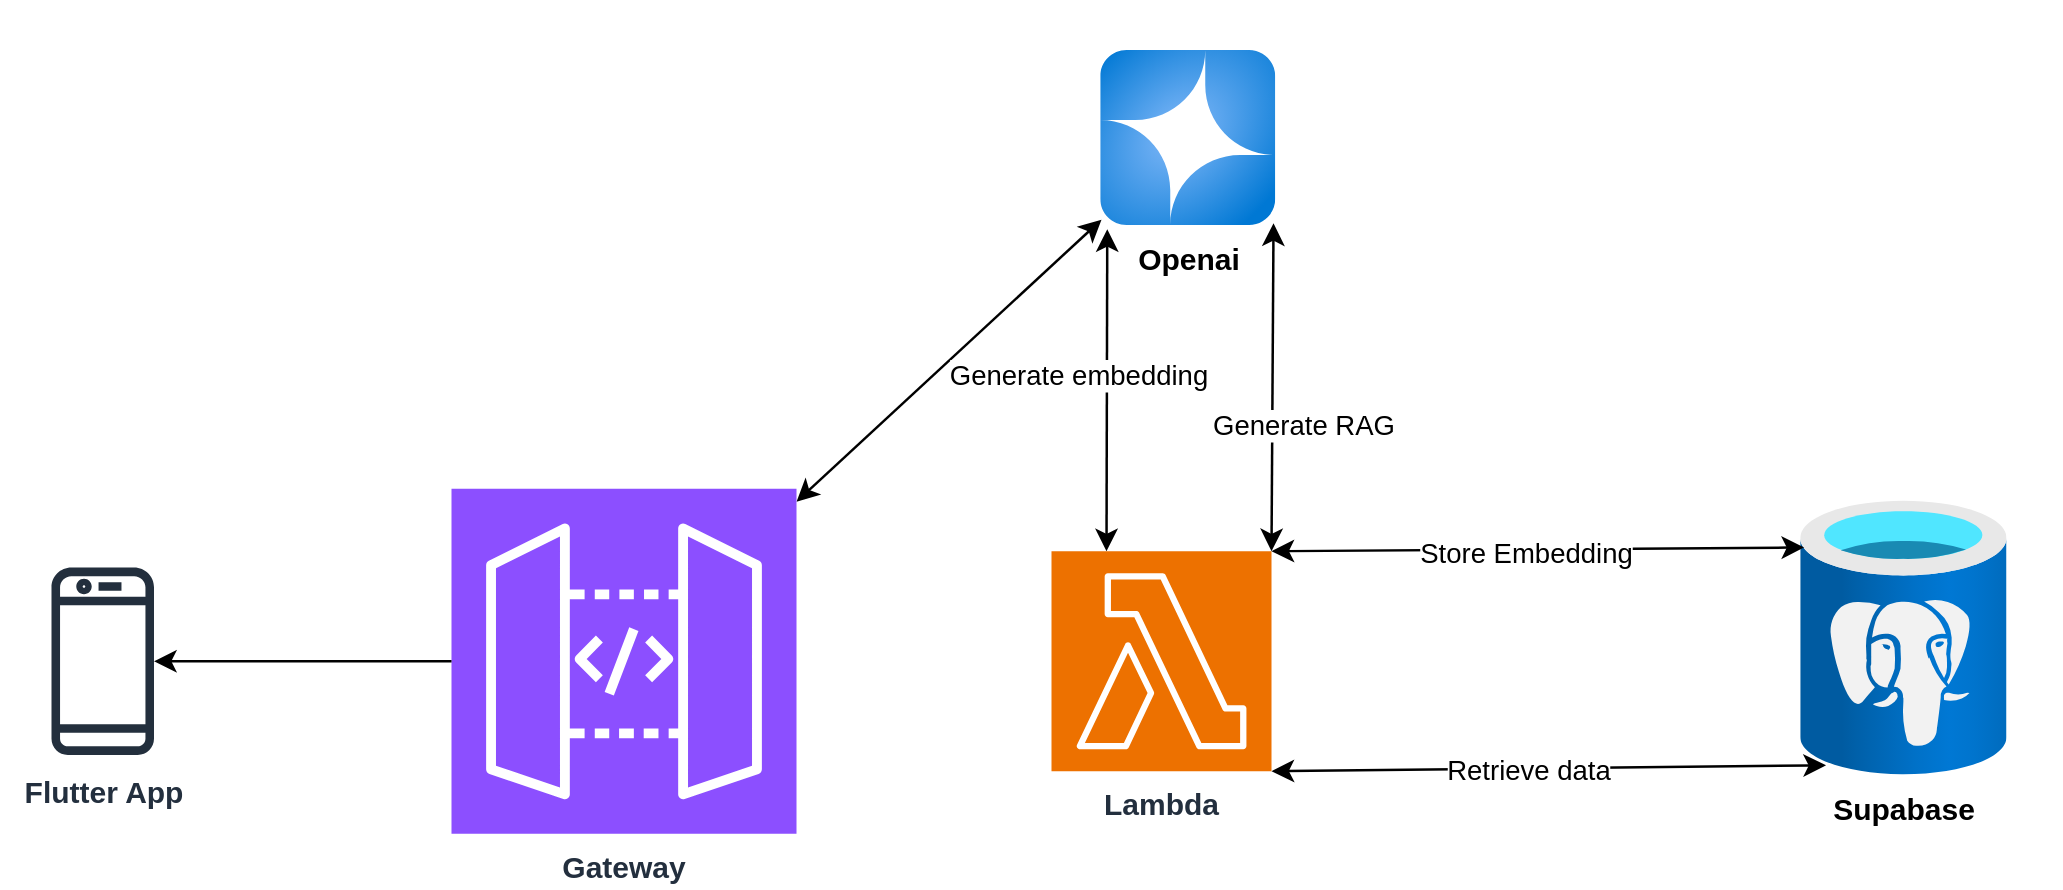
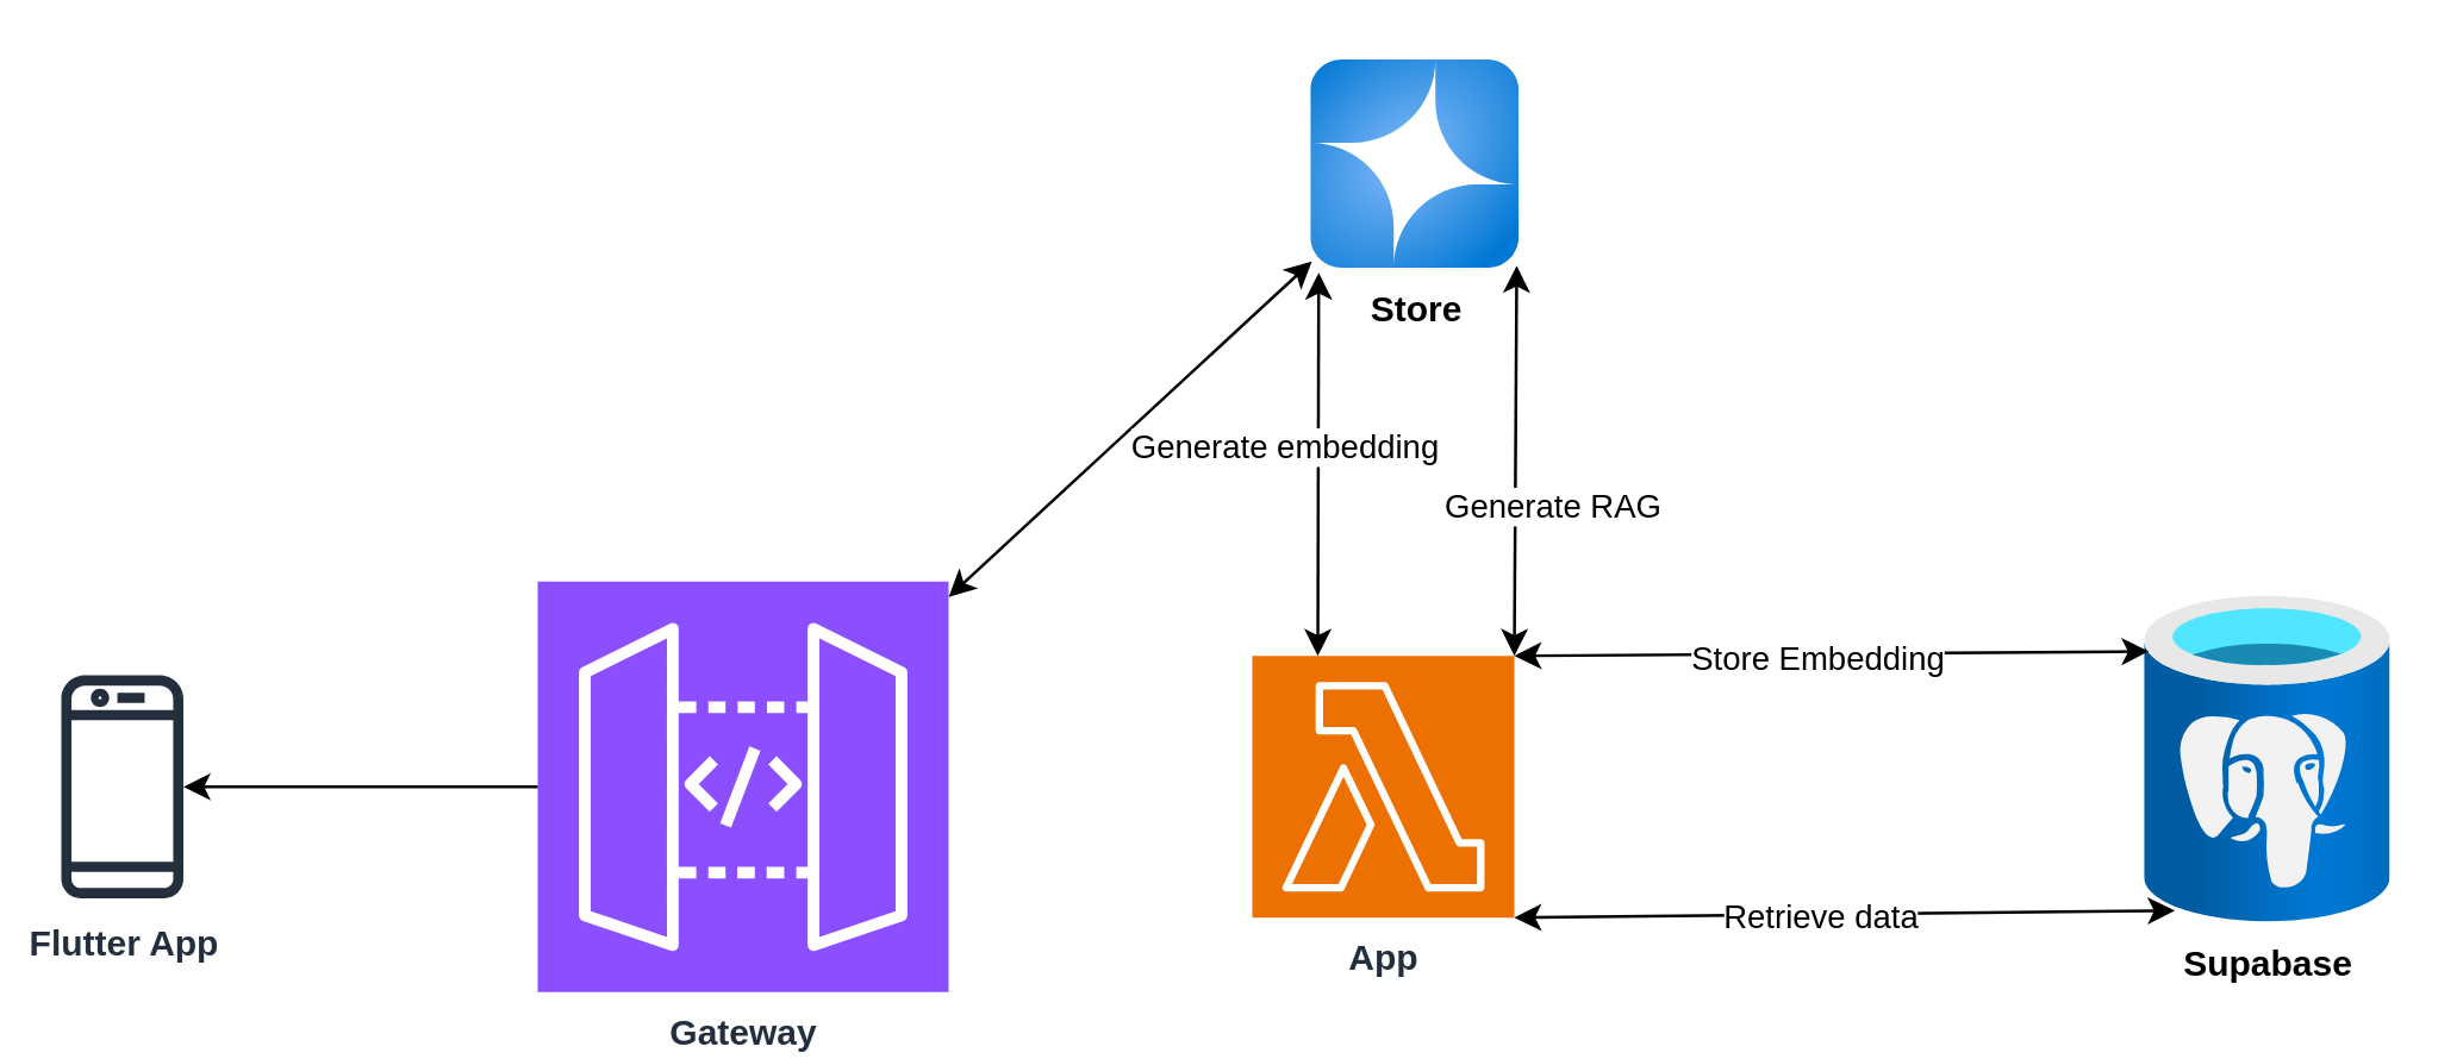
- <mxCell id="9" value="&lt;b&gt;Openai&lt;/b&gt;" style="image;aspect=fixed;html=1;points=[];align=center;fontSize=12;image=img/lib/azure2/ai_machine_learning/Azure_OpenAI.svg;" vertex="1" parent="1"><mxGeometry x="440" y="20" width="70" height="70" as="geometry" /></mxCell>
+ <mxCell id="9" value="&lt;b&gt;Store&lt;/b&gt;" style="image;aspect=fixed;html=1;points=[];align=center;fontSize=12;image=img/lib/azure2/ai_machine_learning/Azure_OpenAI.svg;" vertex="1" parent="1"><mxGeometry x="440" y="20" width="70" height="70" as="geometry" /></mxCell>
- <mxCell id="8" value="&lt;b&gt;Lambda&lt;/b&gt;" style="sketch=0;points=[[0,0,0],[0.25,0,0],[0.5,0,0],[0.75,0,0],[1,0,0],[0,1,0],[0.25,1,0],[0.5,1,0],[0.75,1,0],[1,1,0],[0,0.25,0],[0,0.5,0],[0,0.75,0],[1,0.25,0],[1,0.5,0],[1,0.75,0]];outlineConnect=0;fontColor=#232F3E;fillColor=#ED7100;strokeColor=#ffffff;dashed=0;verticalLabelPosition=bottom;verticalAlign=top;align=center;html=1;fontSize=12;fontStyle=0;aspect=fixed;shape=mxgraph.aws4.resourceIcon;resIcon=mxgraph.aws4.lambda;" vertex="1" parent="1"><mxGeometry x="420" y="220" width="88" height="88" as="geometry" /></mxCell>
+ <mxCell id="8" value="&lt;b&gt;App&lt;/b&gt;" style="sketch=0;points=[[0,0,0],[0.25,0,0],[0.5,0,0],[0.75,0,0],[1,0,0],[0,1,0],[0.25,1,0],[0.5,1,0],[0.75,1,0],[1,1,0],[0,0.25,0],[0,0.5,0],[0,0.75,0],[1,0.25,0],[1,0.5,0],[1,0.75,0]];outlineConnect=0;fontColor=#232F3E;fillColor=#ED7100;strokeColor=#ffffff;dashed=0;verticalLabelPosition=bottom;verticalAlign=top;align=center;html=1;fontSize=12;fontStyle=0;aspect=fixed;shape=mxgraph.aws4.resourceIcon;resIcon=mxgraph.aws4.lambda;" vertex="1" parent="1"><mxGeometry x="420" y="220" width="88" height="88" as="geometry" /></mxCell>
